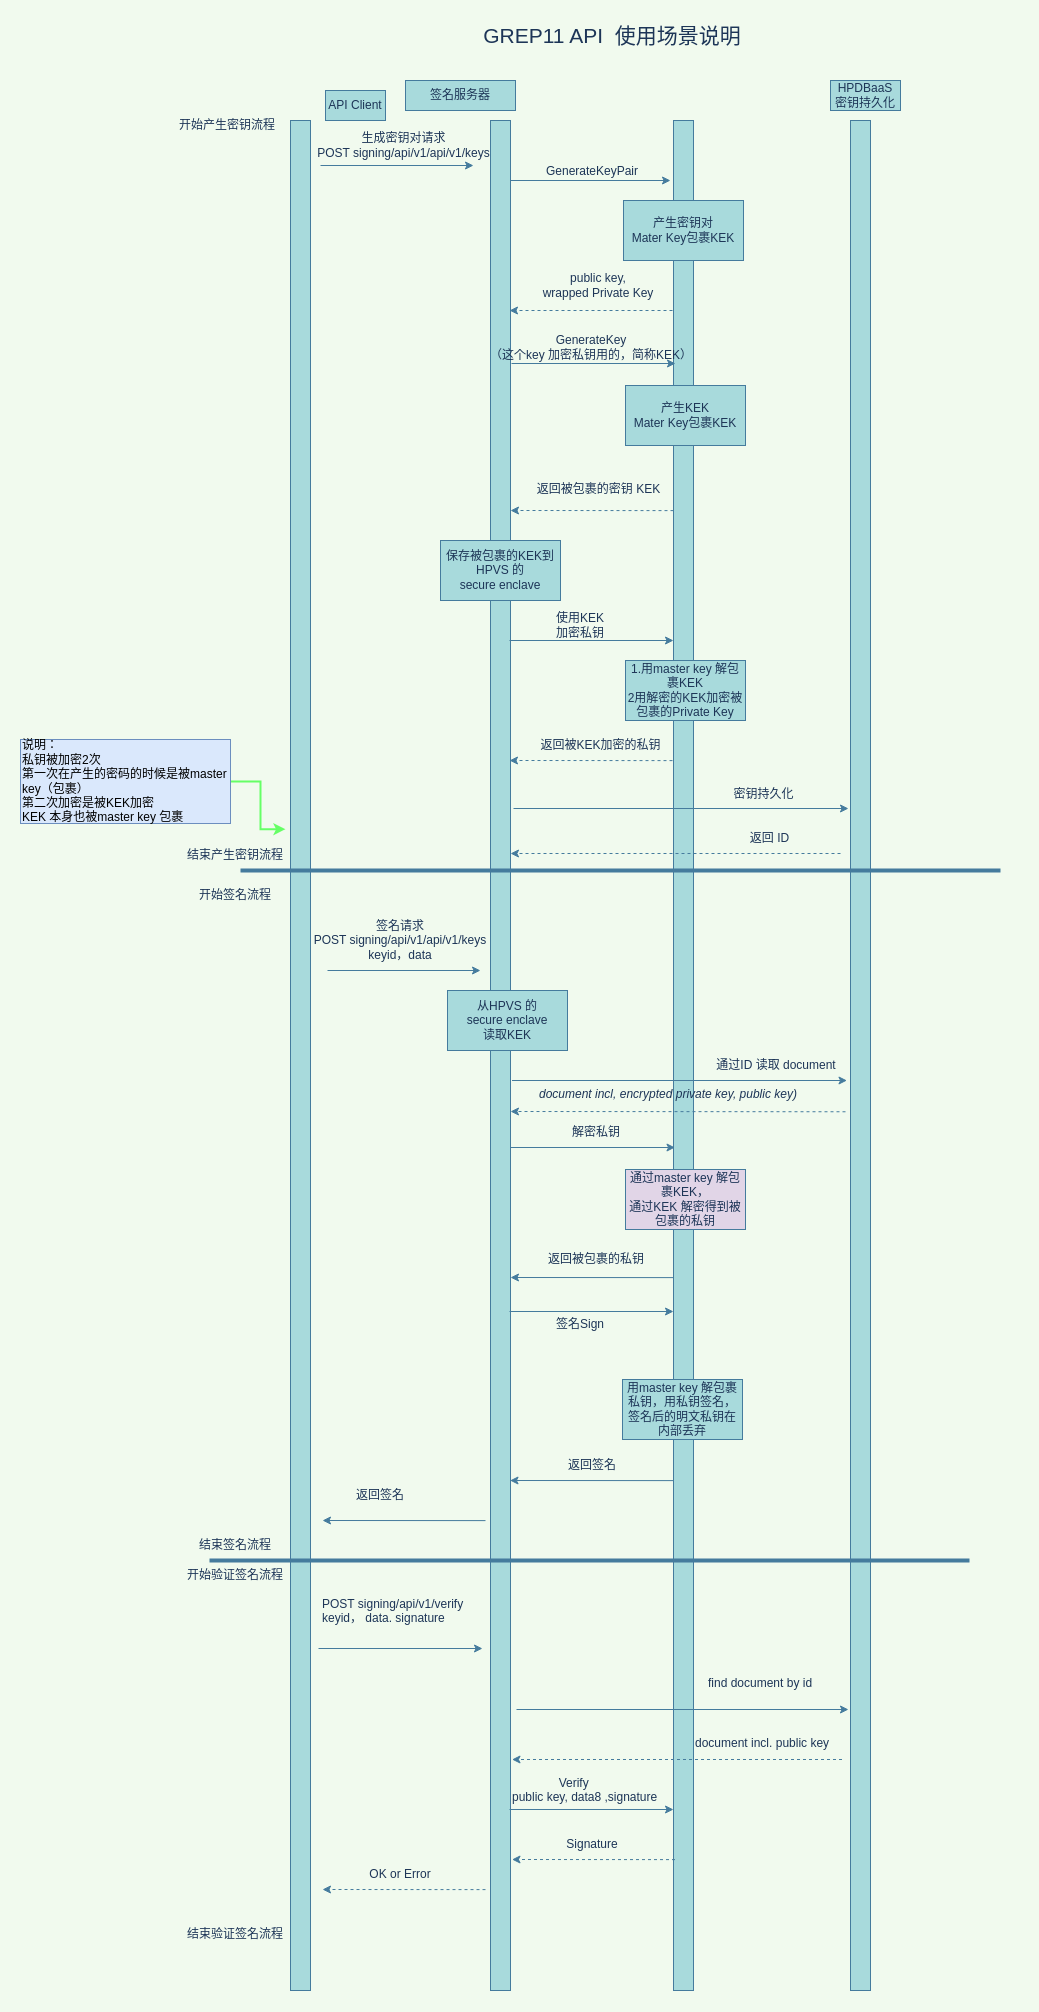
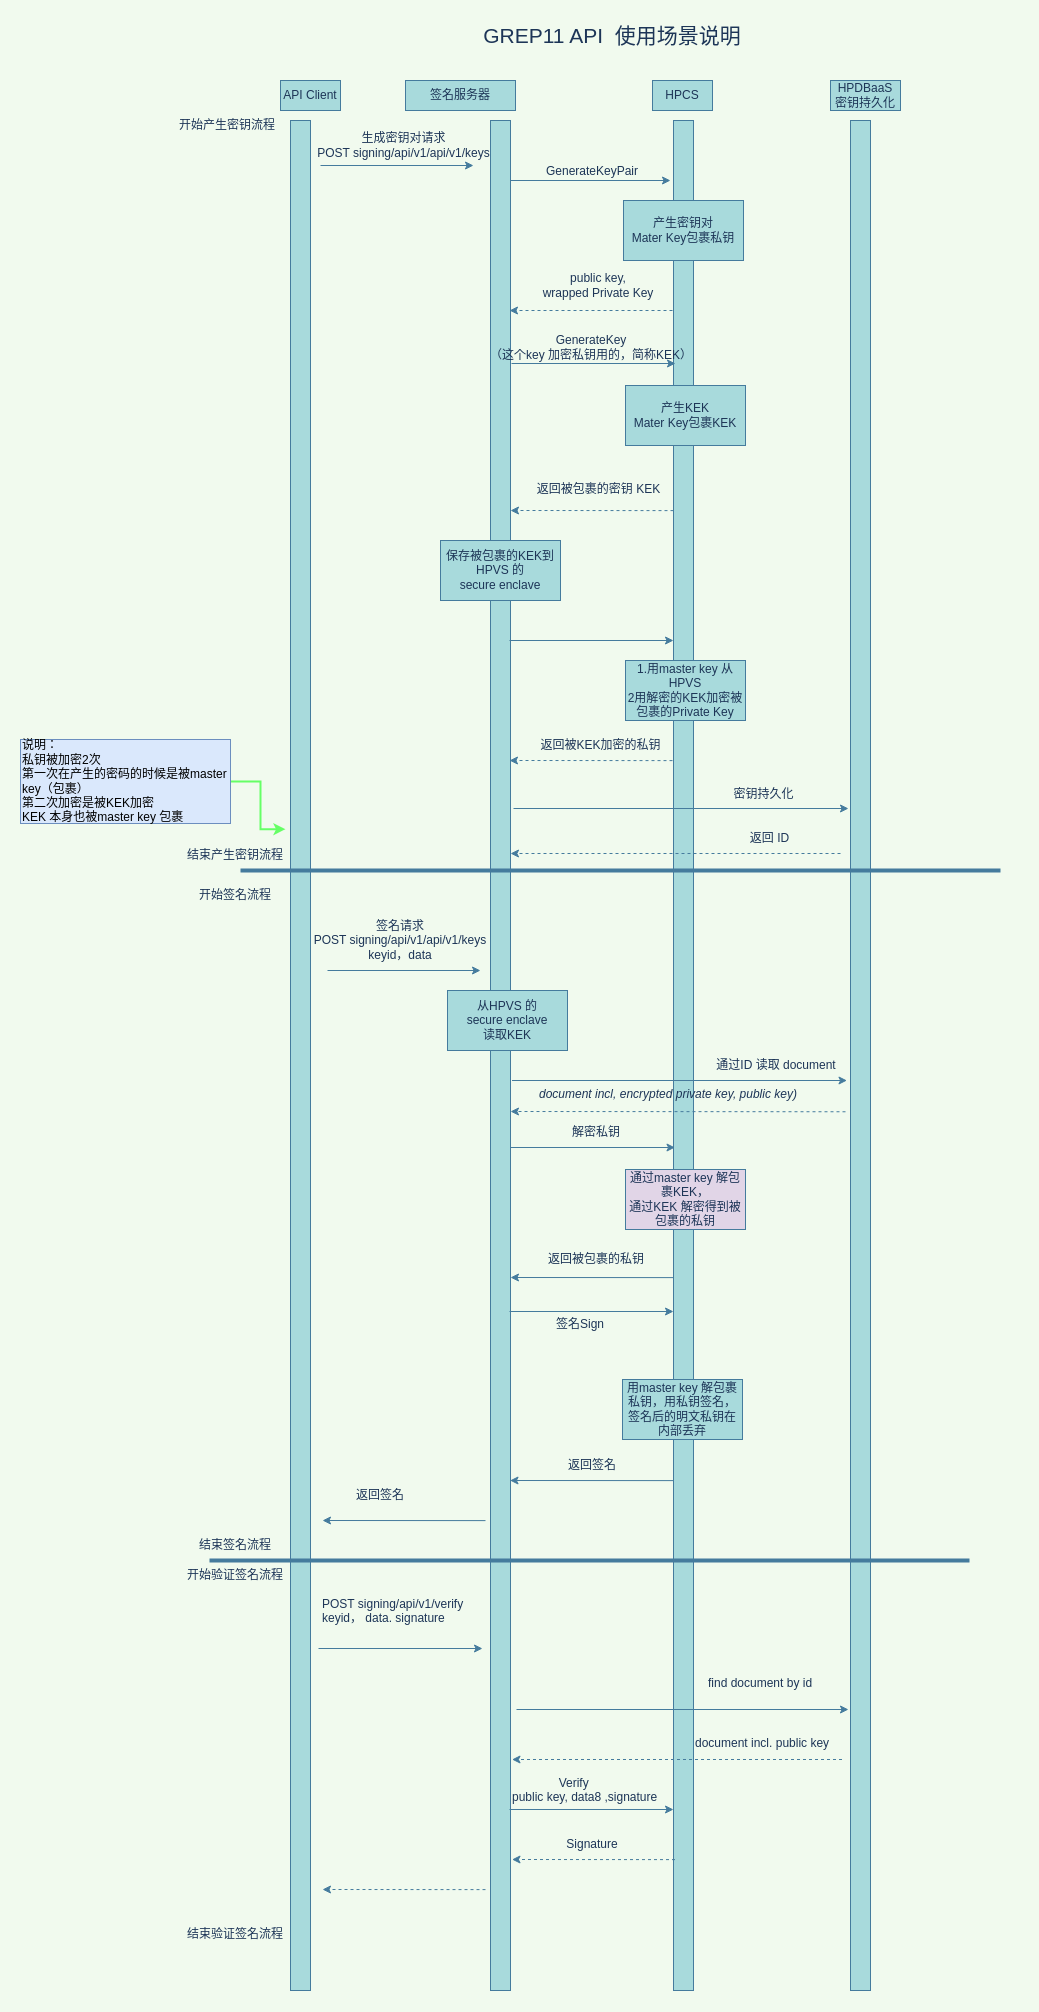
+ <mxCell id="4" value="HPCS" style="text;html=1;strokeColor=#457B9D;fillColor=#A8DADC;align=center;verticalAlign=middle;whiteSpace=wrap;rounded=0;fontColor=#1D3557;" vertex="1" parent="1"><mxGeometry x="652" y="80" width="60" height="30" as="geometry" /></mxCell>
- <mxCell id="2" value="API Client" style="text;html=1;strokeColor=#457B9D;fillColor=#A8DADC;align=center;verticalAlign=middle;whiteSpace=wrap;rounded=0;fontColor=#1D3557;" vertex="1" parent="1"><mxGeometry x="325" y="90" width="60" height="30" as="geometry" /></mxCell>
+ <mxCell id="2" value="API Client" style="text;html=1;strokeColor=#457B9D;fillColor=#A8DADC;align=center;verticalAlign=middle;whiteSpace=wrap;rounded=0;fontColor=#1D3557;" vertex="1" parent="1"><mxGeometry x="280" y="80" width="60" height="30" as="geometry" /></mxCell>
- <mxCell id="15" value="产生密钥对&lt;br&gt;Mater Key包裹KEK" style="rounded=0;whiteSpace=wrap;html=1;fontColor=#1D3557;strokeColor=#457B9D;fillColor=#A8DADC;" vertex="1" parent="1"><mxGeometry x="623" y="200" width="120" height="60" as="geometry" /></mxCell>
+ <mxCell id="15" value="产生密钥对&lt;br&gt;Mater Key包裹私钥" style="rounded=0;whiteSpace=wrap;html=1;fontColor=#1D3557;strokeColor=#457B9D;fillColor=#A8DADC;" vertex="1" parent="1"><mxGeometry x="623" y="200" width="120" height="60" as="geometry" /></mxCell>
- <mxCell id="25" value="使用KEK加密私钥" style="text;html=1;strokeColor=none;fillColor=none;align=center;verticalAlign=middle;whiteSpace=wrap;rounded=0;fontColor=#1D3557;" vertex="1" parent="1"><mxGeometry x="550" y="610" width="60" height="30" as="geometry" /></mxCell>
- <mxCell id="29" value="1.用master key 解包裹KEK&lt;br&gt;2用解密的KEK加密被包裹的Private Key" style="rounded=0;whiteSpace=wrap;html=1;fontColor=#1D3557;strokeColor=#457B9D;fillColor=#A8DADC;" vertex="1" parent="1"><mxGeometry x="625" y="660" width="120" height="60" as="geometry" /></mxCell>
+ <mxCell id="29" value="1.用master key 从HPVS&lt;br&gt;2用解密的KEK加密被包裹的Private Key" style="rounded=0;whiteSpace=wrap;html=1;fontColor=#1D3557;strokeColor=#457B9D;fillColor=#A8DADC;" vertex="1" parent="1"><mxGeometry x="625" y="660" width="120" height="60" as="geometry" /></mxCell>
- <mxCell id="69" value="OK or Error" style="text;html=1;strokeColor=none;fillColor=none;align=center;verticalAlign=middle;whiteSpace=wrap;rounded=0;fontColor=#1D3557;" vertex="1" parent="1"><mxGeometry x="350" y="1859" width="100" height="30" as="geometry" /></mxCell>
